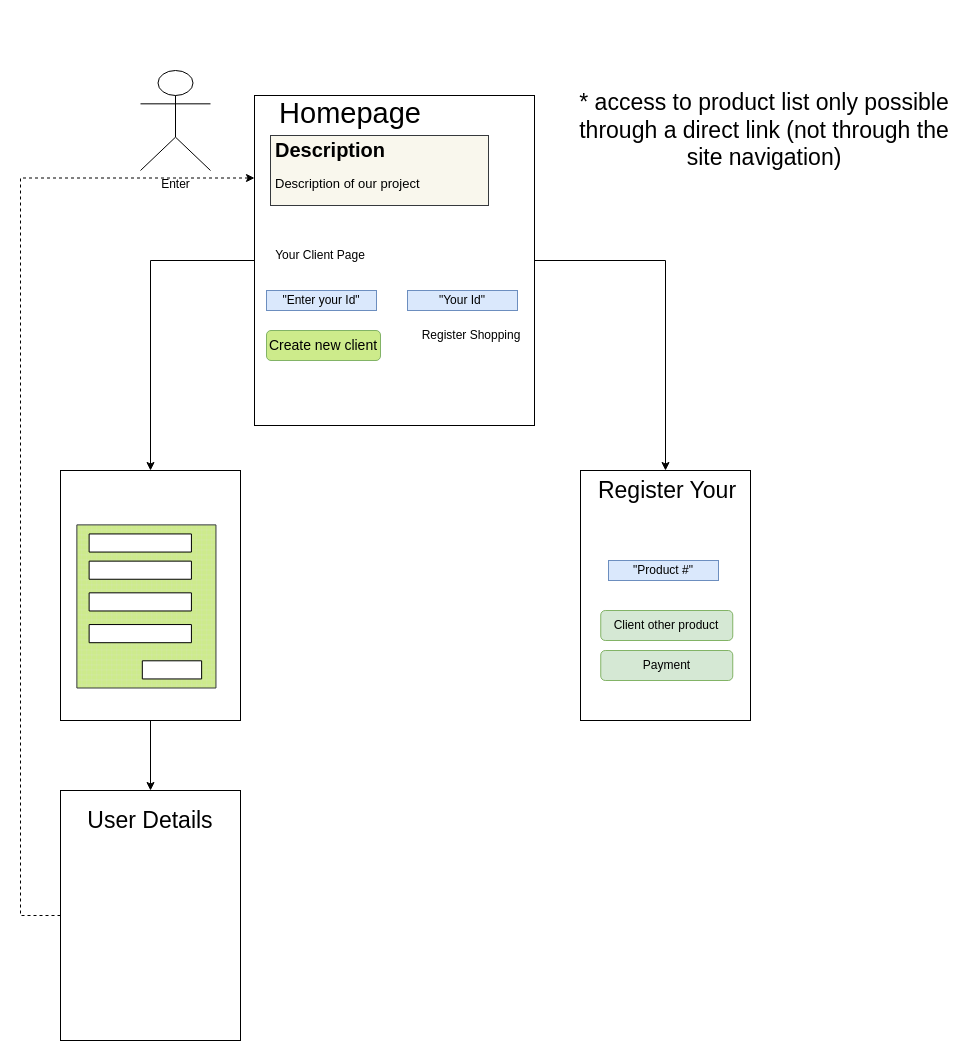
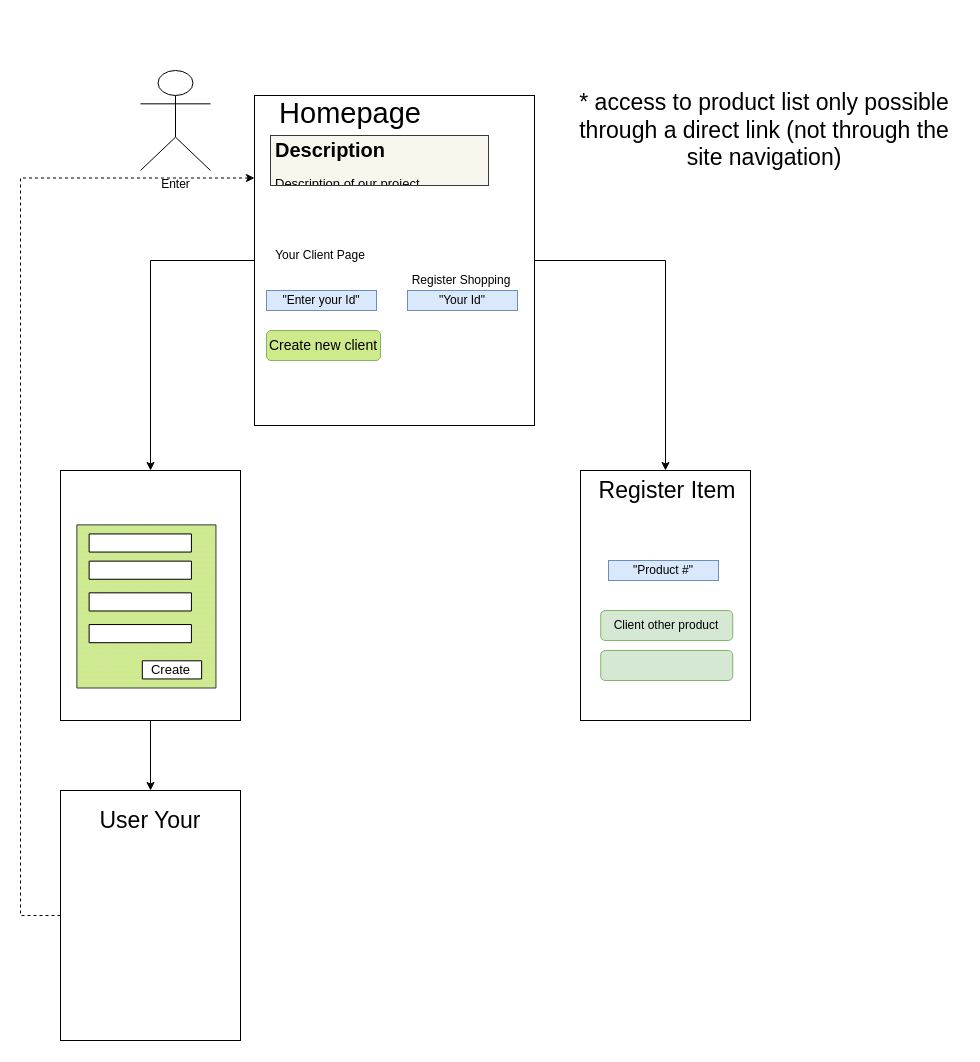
- <mxCell id="6" value="&lt;h1 style=&quot;font-size: 20px&quot;&gt;&lt;font style=&quot;font-size: 20px&quot;&gt;Description&lt;/font&gt;&lt;/h1&gt;&lt;div&gt;&lt;font style=&quot;font-size: 13px&quot;&gt;Description of our project&lt;/font&gt;&lt;/div&gt;" style="text;html=1;strokeColor=#36393d;fillColor=#f9f7ed;spacing=5;spacingTop=-20;whiteSpace=wrap;overflow=hidden;rounded=0;" vertex="1" parent="1"><mxGeometry x="270" y="135" width="218" height="70" as="geometry" /></mxCell>
+ <mxCell id="6" value="&lt;h1 style=&quot;font-size: 20px&quot;&gt;&lt;font style=&quot;font-size: 20px&quot;&gt;Description&lt;/font&gt;&lt;/h1&gt;&lt;div&gt;&lt;font style=&quot;font-size: 13px&quot;&gt;Description of our project&lt;/font&gt;&lt;/div&gt;" style="text;html=1;strokeColor=#36393d;fillColor=#f9f7ed;spacing=5;spacingTop=-20;whiteSpace=wrap;overflow=hidden;rounded=0;" vertex="1" parent="1"><mxGeometry x="270" y="135" width="218" height="50" as="geometry" /></mxCell>
- <mxCell id="9" value="Register Shopping" style="text;html=1;strokeColor=none;fillColor=none;align=center;verticalAlign=middle;whiteSpace=wrap;rounded=0;" vertex="1" parent="1"><mxGeometry x="411" y="325" width="120" height="20" as="geometry" /></mxCell>
+ <mxCell id="9" value="Register Shopping" style="text;html=1;strokeColor=none;fillColor=none;align=center;verticalAlign=middle;whiteSpace=wrap;rounded=0;" vertex="1" parent="1"><mxGeometry x="401" y="270" width="120" height="20" as="geometry" /></mxCell>
- <mxCell id="14" value="Register Your" style="text;html=1;strokeColor=none;fillColor=none;align=center;verticalAlign=middle;whiteSpace=wrap;rounded=0;fontSize=23;" vertex="1" parent="1"><mxGeometry x="592.5" y="480" width="147.5" height="20" as="geometry" /></mxCell>
+ <mxCell id="14" value="Register Item" style="text;html=1;strokeColor=none;fillColor=none;align=center;verticalAlign=middle;whiteSpace=wrap;rounded=0;fontSize=23;" vertex="1" parent="1"><mxGeometry x="592.5" y="480" width="147.5" height="20" as="geometry" /></mxCell>
- <mxCell id="33" value="Payment" style="text;html=1;strokeColor=none;fillColor=none;align=center;verticalAlign=middle;whiteSpace=wrap;rounded=0;" vertex="1" parent="1"><mxGeometry x="611.88" y="657.5" width="108.75" height="15" as="geometry" /></mxCell>
+ <mxCell id="26" value="Create" style="text;html=1;strokeColor=none;fillColor=none;align=center;verticalAlign=middle;whiteSpace=wrap;rounded=0;fontSize=13;" vertex="1" parent="18"><mxGeometry x="94.295" y="190.312" width="32.727" height="18.125" as="geometry" /></mxCell>
- <mxCell id="17" value="User Details" style="text;html=1;strokeColor=none;fillColor=none;align=center;verticalAlign=middle;whiteSpace=wrap;rounded=0;fontSize=23;" vertex="1" parent="1"><mxGeometry x="81.25" y="810" width="137.5" height="20" as="geometry" /></mxCell>
+ <mxCell id="17" value="User Your" style="text;html=1;strokeColor=none;fillColor=none;align=center;verticalAlign=middle;whiteSpace=wrap;rounded=0;fontSize=23;" vertex="1" parent="1"><mxGeometry x="81.25" y="810" width="137.5" height="20" as="geometry" /></mxCell>
